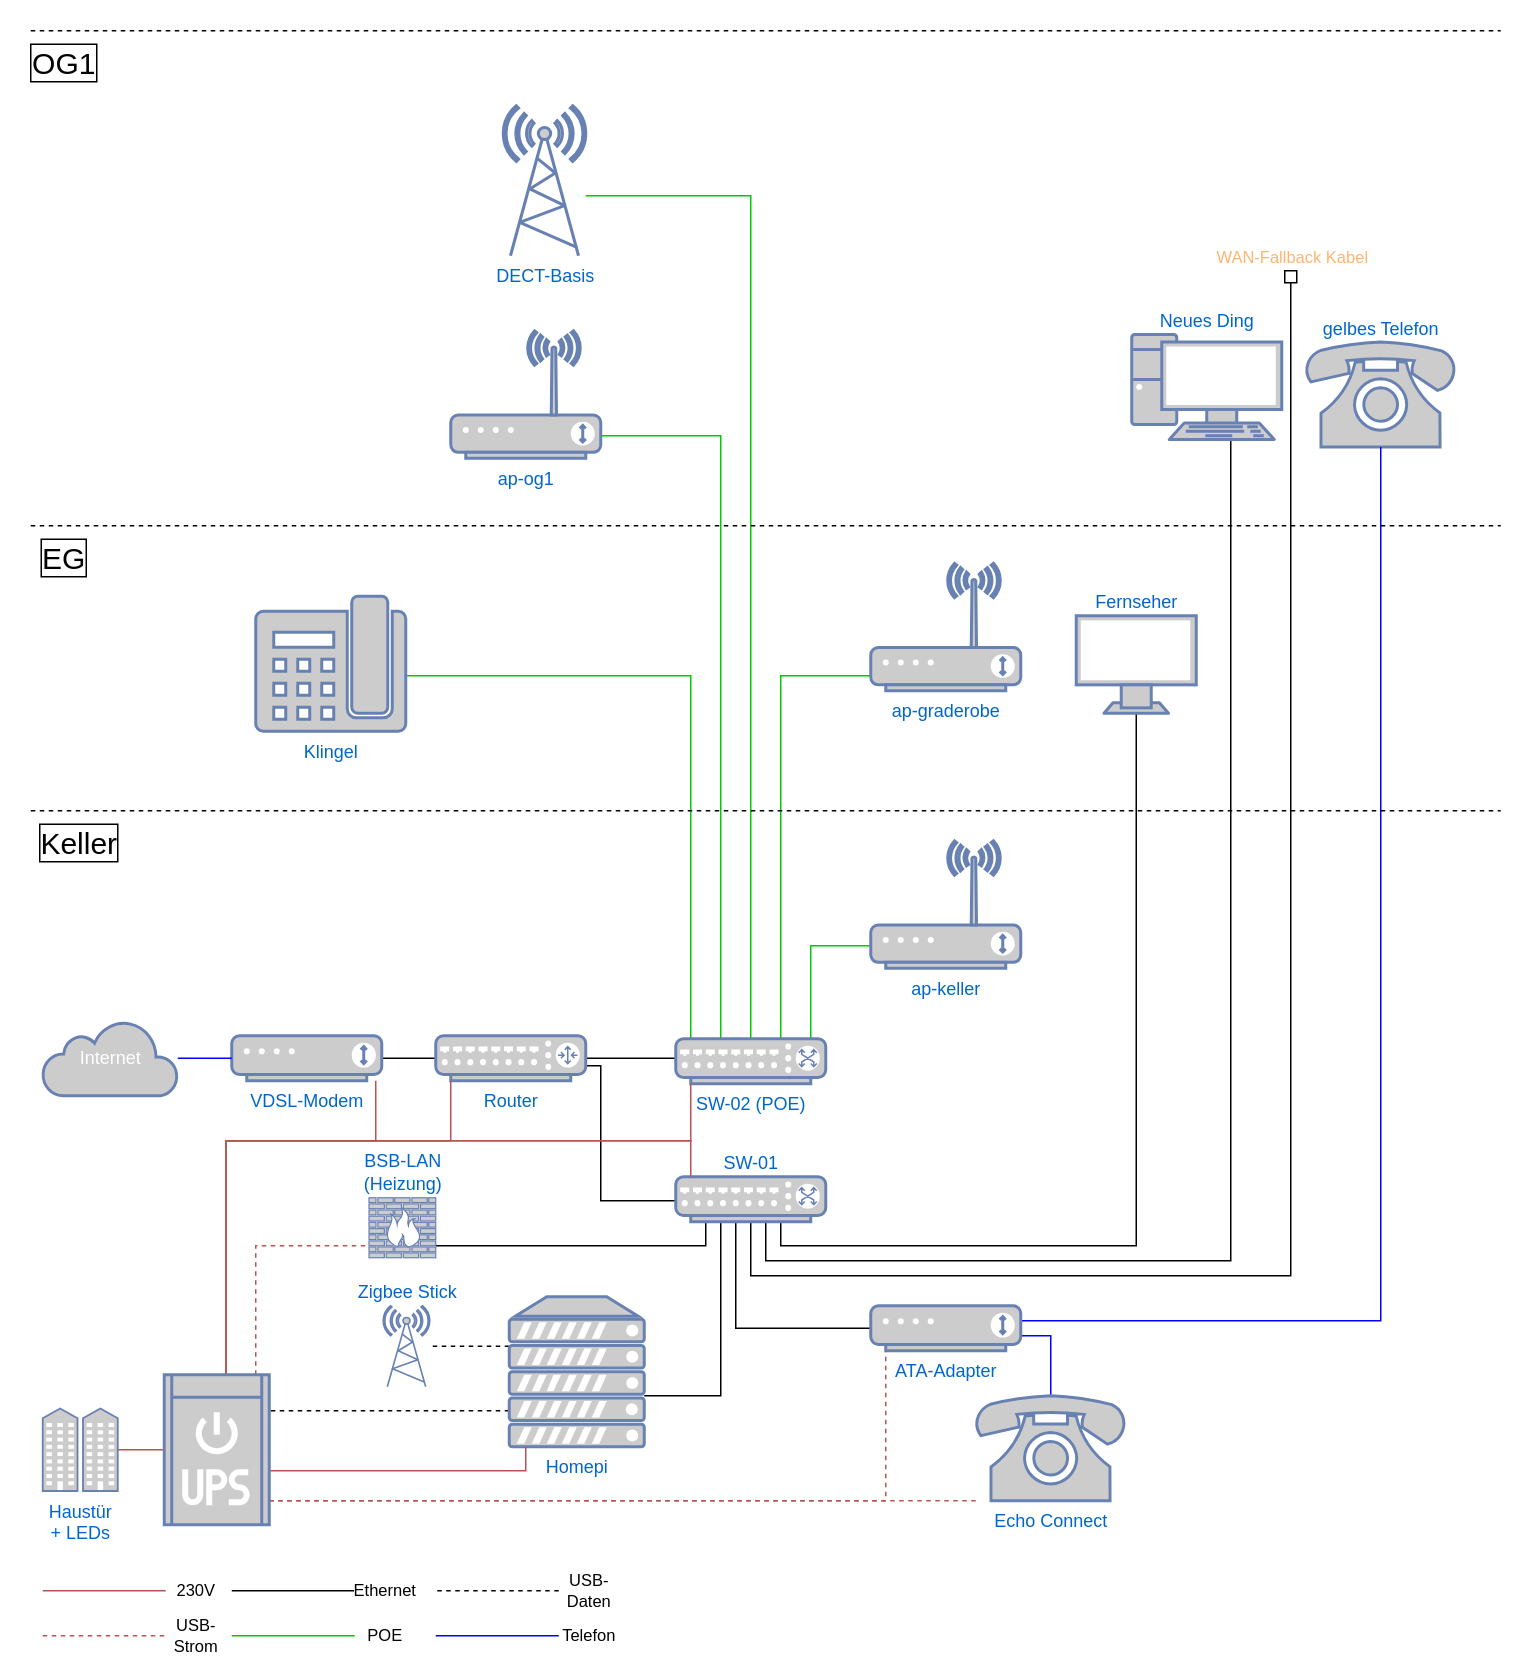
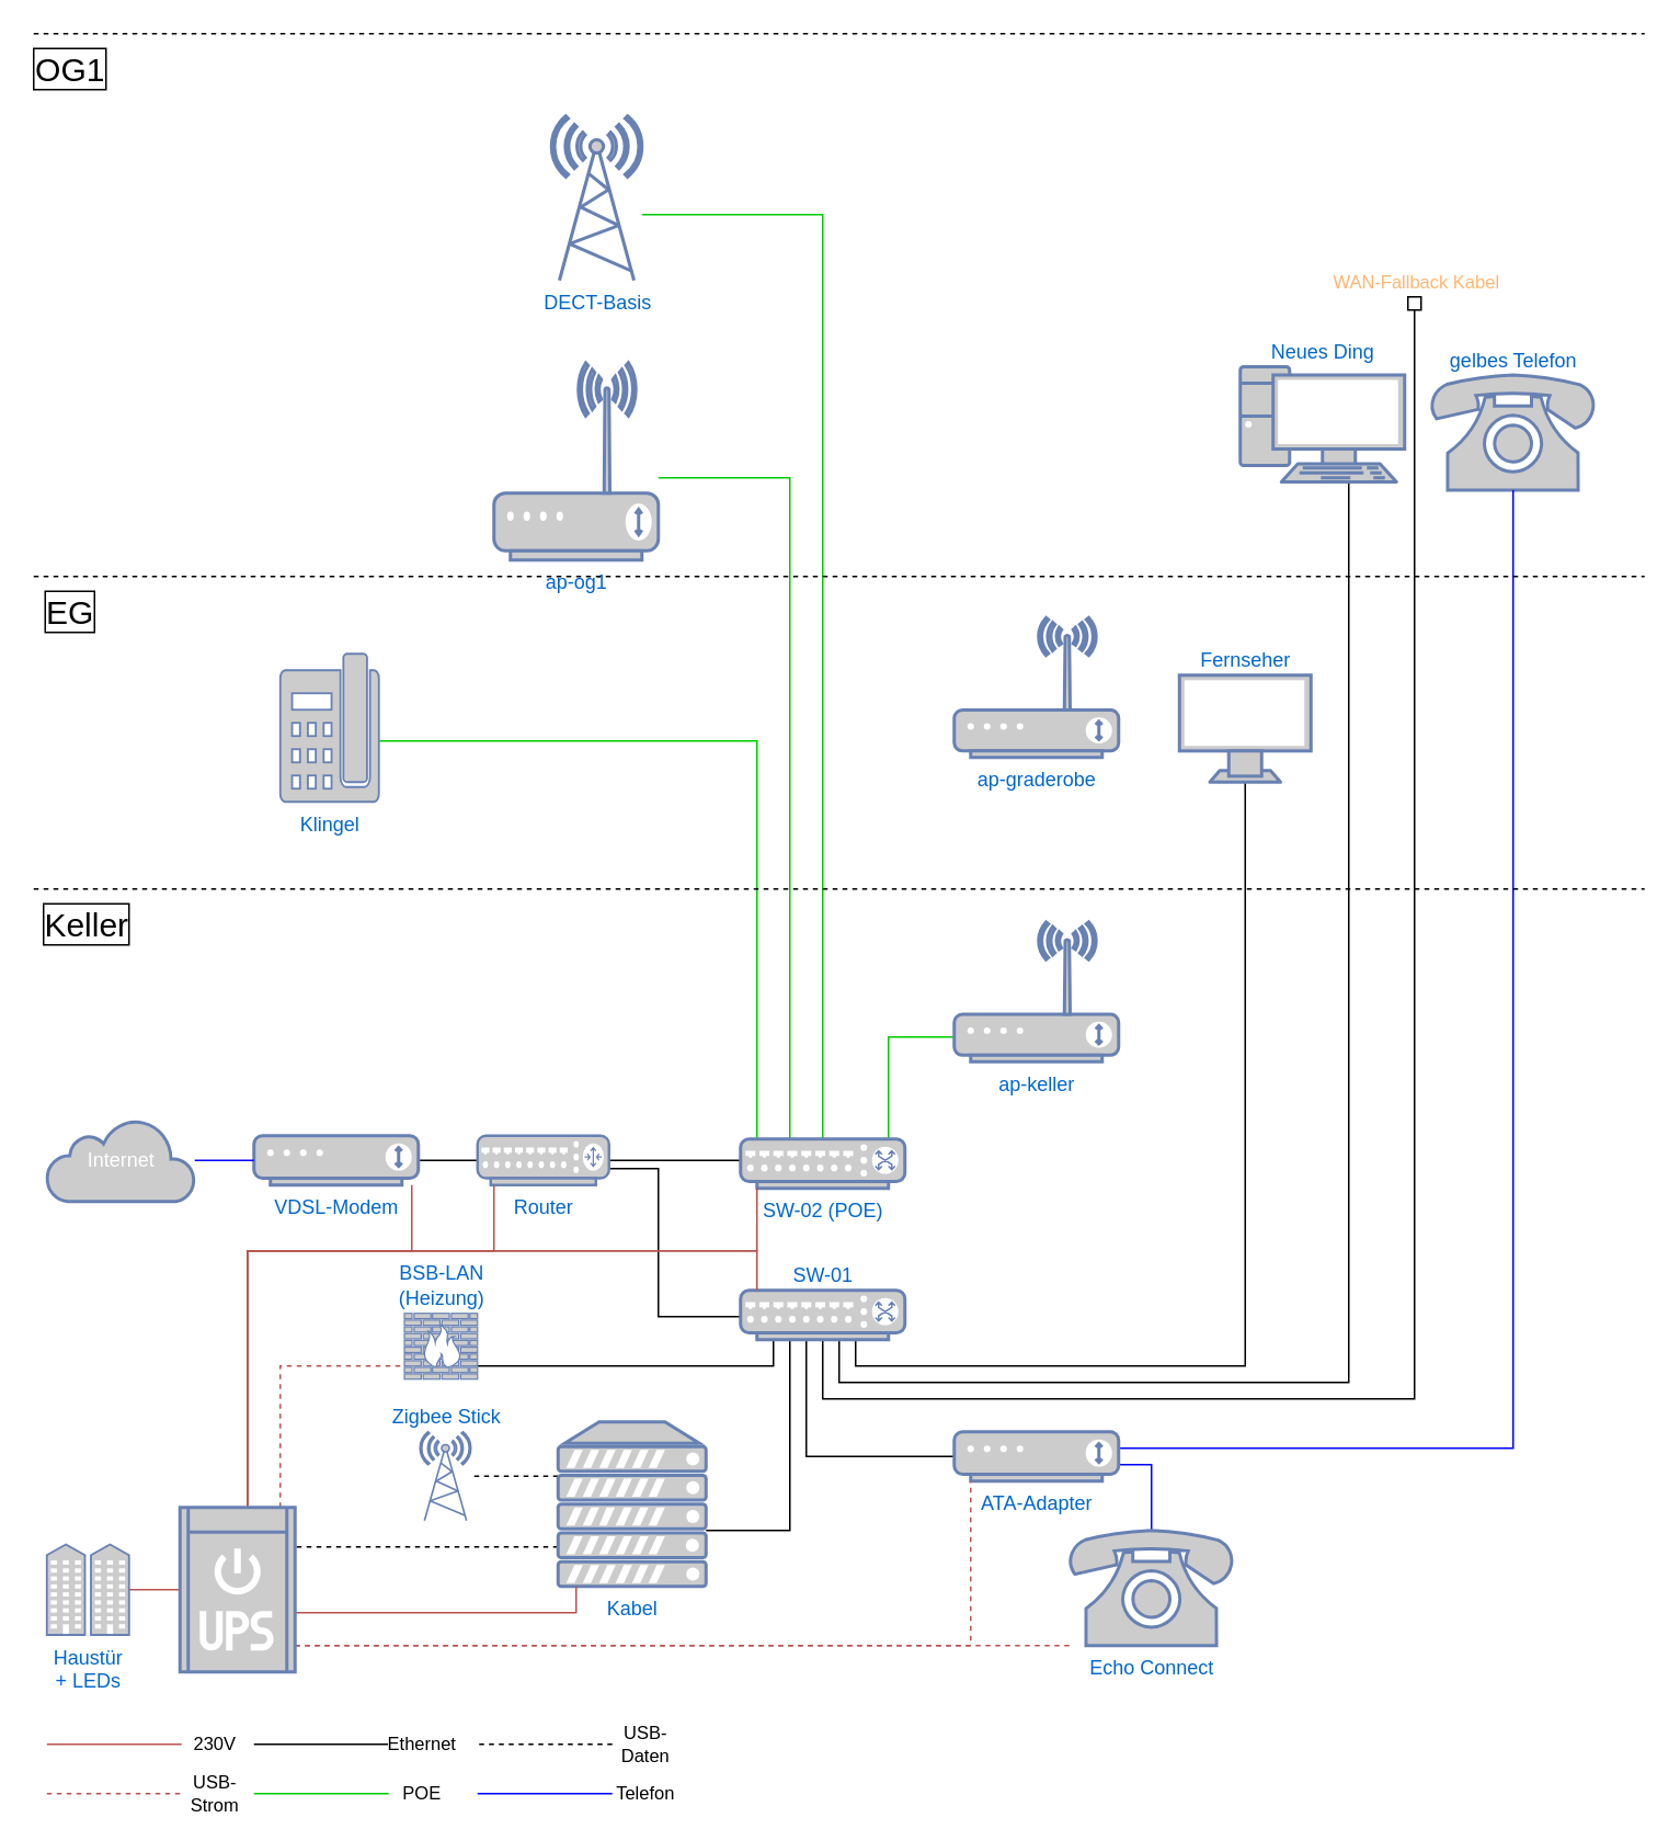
- <mxCell id="30" value="ap-og1" style="fontColor=#0066CC;verticalAlign=top;verticalLabelPosition=bottom;labelPosition=center;align=center;html=1;outlineConnect=0;fillColor=#CCCCCC;strokeColor=#6881B3;gradientColor=none;gradientDirection=north;strokeWidth=2;shape=mxgraph.networks.wireless_modem;" parent="1" vertex="1"><mxGeometry x="300" y="220" width="100" height="85" as="geometry" /></mxCell>
+ <mxCell id="30" value="ap-og1" style="fontColor=#0066CC;verticalAlign=top;verticalLabelPosition=bottom;labelPosition=center;align=center;html=1;outlineConnect=0;fillColor=#CCCCCC;strokeColor=#6881B3;gradientColor=none;gradientDirection=north;strokeWidth=2;shape=mxgraph.networks.wireless_modem;" parent="1" vertex="1"><mxGeometry x="300" y="220" width="100" height="120" as="geometry" /></mxCell>
- <mxCell id="34" value="Klingel" style="fontColor=#0066CC;verticalAlign=top;verticalLabelPosition=bottom;labelPosition=center;align=center;html=1;outlineConnect=0;fillColor=#CCCCCC;strokeColor=#6881B3;gradientColor=none;gradientDirection=north;strokeWidth=2;shape=mxgraph.networks.phone_2;" parent="1" vertex="1"><mxGeometry x="170" y="397" width="100" height="90" as="geometry" /></mxCell>
+ <mxCell id="34" value="Klingel" style="fontColor=#0066CC;verticalAlign=top;verticalLabelPosition=bottom;labelPosition=center;align=center;html=1;outlineConnect=0;fillColor=#CCCCCC;strokeColor=#6881B3;gradientColor=none;gradientDirection=north;strokeWidth=2;shape=mxgraph.networks.phone_2;" parent="1" vertex="1"><mxGeometry x="170" y="397" width="60" height="90" as="geometry" /></mxCell>
- <mxCell id="18" style="edgeStyle=orthogonalEdgeStyle;rounded=0;orthogonalLoop=1;jettySize=auto;html=1;endArrow=none;endFill=0;strokeColor=#00CC00;" parent="1" source="22" target="29" edge="1"><mxGeometry relative="1" as="geometry"><Array as="points"><mxPoint x="520" y="450" /></Array></mxGeometry></mxCell>
- <mxCell id="8" value="Router" style="fontColor=#0066CC;verticalAlign=top;verticalLabelPosition=bottom;labelPosition=center;align=center;html=1;outlineConnect=0;fillColor=#CCCCCC;strokeColor=#6881B3;gradientColor=none;gradientDirection=north;strokeWidth=2;shape=mxgraph.networks.router;" parent="1" vertex="1"><mxGeometry x="290" y="690" width="100" height="30" as="geometry" /></mxCell>
+ <mxCell id="8" value="Router" style="fontColor=#0066CC;verticalAlign=top;verticalLabelPosition=bottom;labelPosition=center;align=center;html=1;outlineConnect=0;fillColor=#CCCCCC;strokeColor=#6881B3;gradientColor=none;gradientDirection=north;strokeWidth=2;shape=mxgraph.networks.router;" parent="1" vertex="1"><mxGeometry x="290" y="690" width="80" height="30" as="geometry" /></mxCell>
- <mxCell id="26" value="Homepi" style="fontColor=#0066CC;verticalAlign=top;verticalLabelPosition=bottom;labelPosition=center;align=center;html=1;outlineConnect=0;fillColor=#CCCCCC;strokeColor=#6881B3;gradientColor=none;gradientDirection=north;strokeWidth=2;shape=mxgraph.networks.server;" parent="1" vertex="1"><mxGeometry x="339" y="864" width="90" height="100" as="geometry" /></mxCell>
+ <mxCell id="26" value="Kabel" style="fontColor=#0066CC;verticalAlign=top;verticalLabelPosition=bottom;labelPosition=center;align=center;html=1;outlineConnect=0;fillColor=#CCCCCC;strokeColor=#6881B3;gradientColor=none;gradientDirection=north;strokeWidth=2;shape=mxgraph.networks.server;" parent="1" vertex="1"><mxGeometry x="339" y="864" width="90" height="100" as="geometry" /></mxCell>
